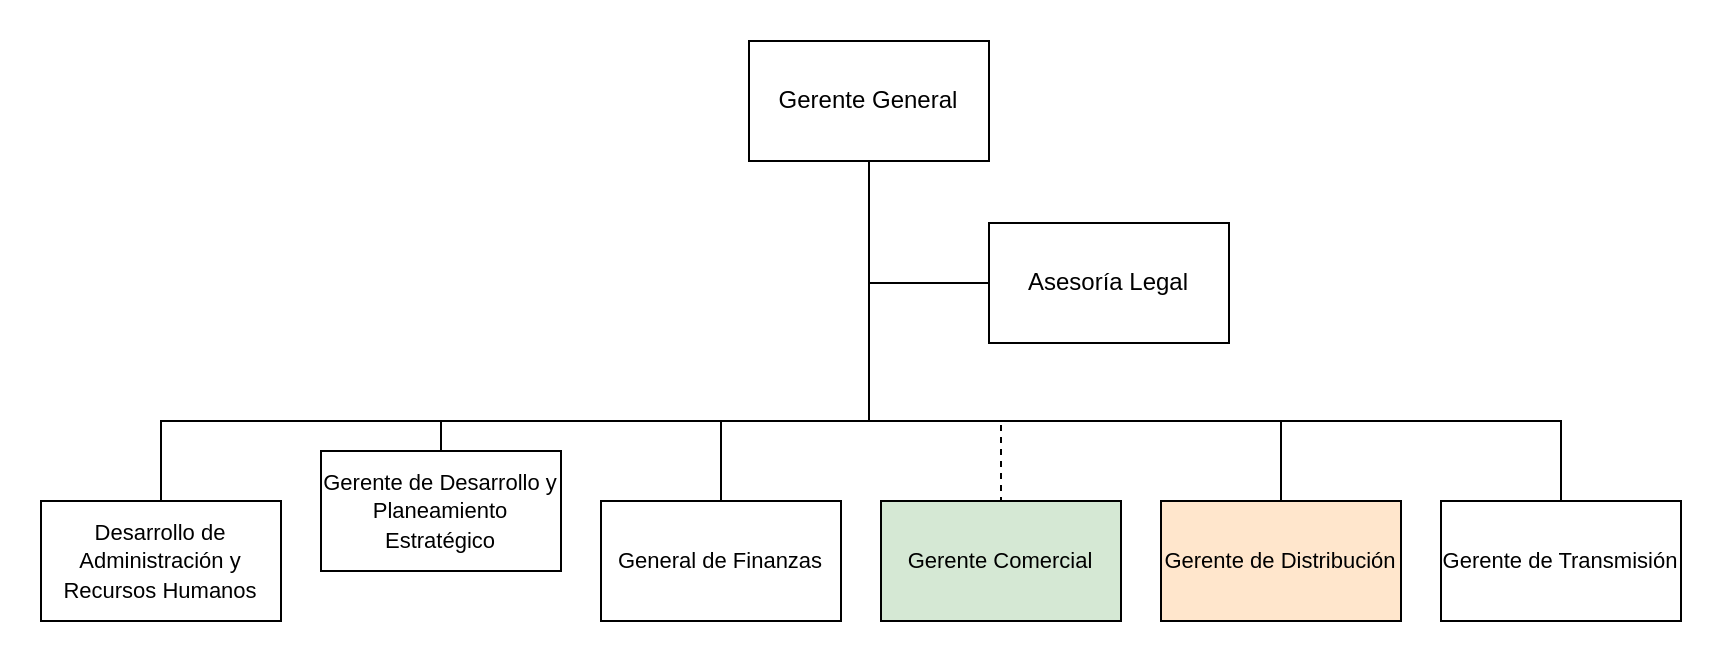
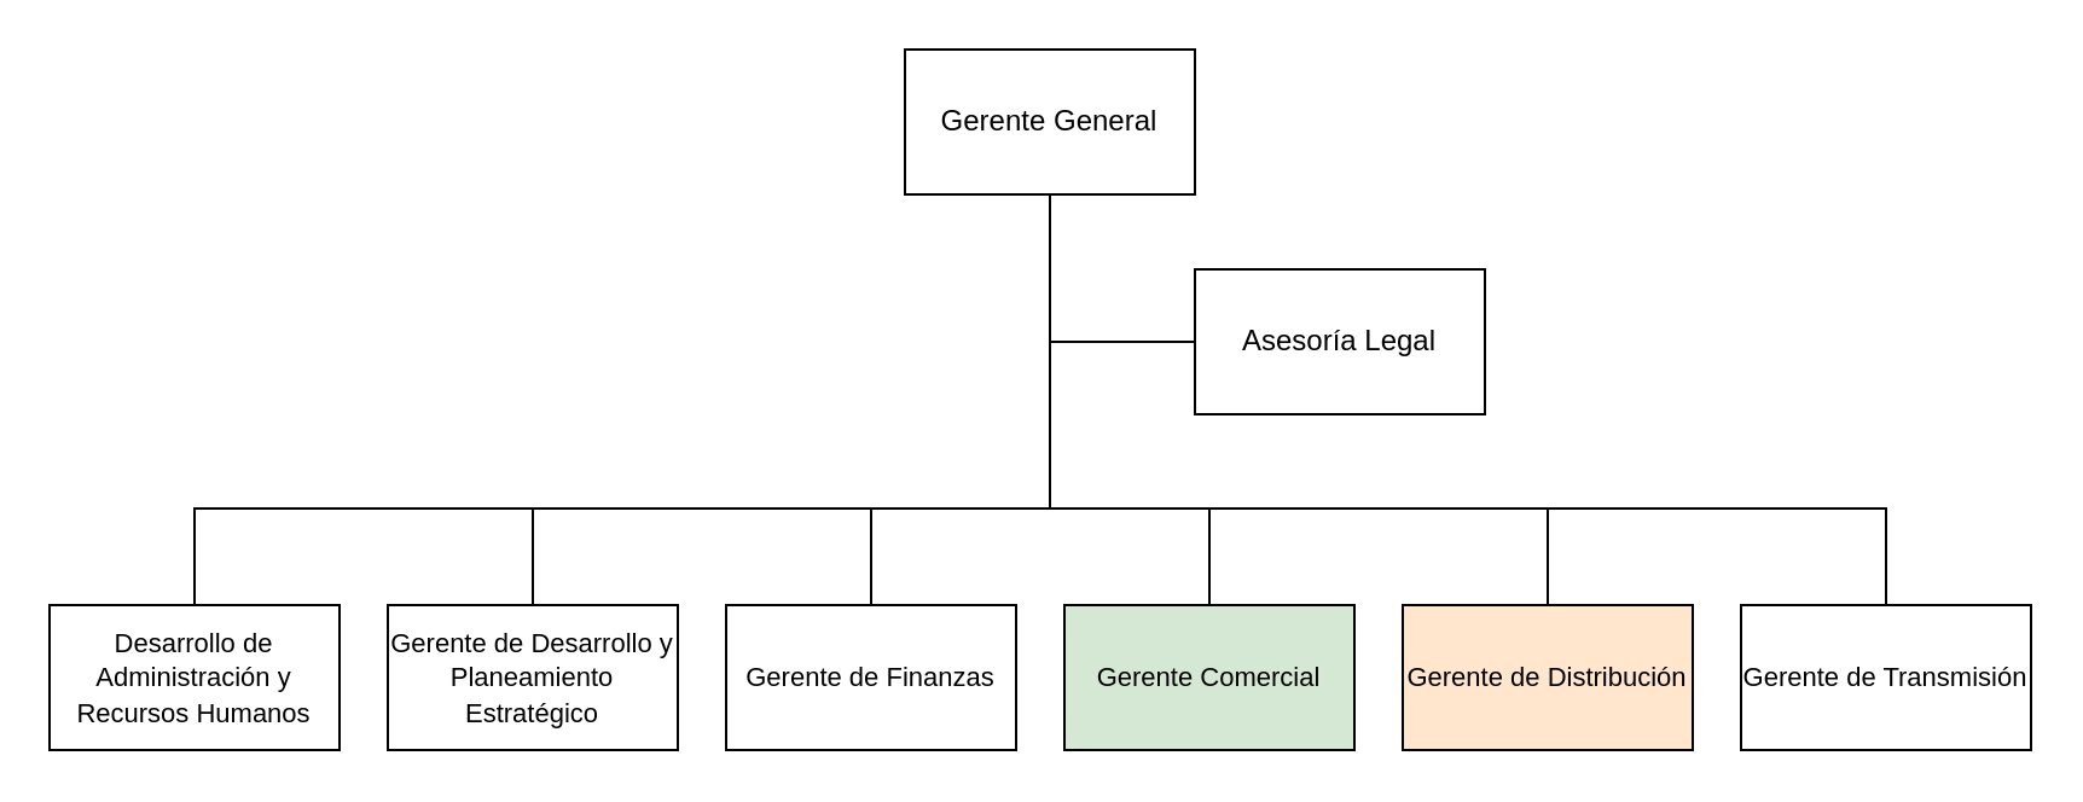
- <mxCell id="7" style="edgeStyle=orthogonalEdgeStyle;rounded=0;orthogonalLoop=1;jettySize=auto;html=1;startArrow=none;startFill=0;endArrow=none;endFill=0;entryX=0.5;entryY=1;entryDx=0;entryDy=0;dashed=1;" edge="1" parent="1" source="9" target="14"><mxGeometry relative="1" as="geometry"><Array as="points"><mxPoint x="434" y="210" /><mxPoint x="500" y="210" /></Array></mxGeometry></mxCell>
+ <mxCell id="7" style="edgeStyle=orthogonalEdgeStyle;rounded=0;orthogonalLoop=1;jettySize=auto;html=1;startArrow=none;startFill=0;endArrow=none;endFill=0;entryX=0.5;entryY=1;entryDx=0;entryDy=0;" edge="1" parent="1" source="9" target="14"><mxGeometry relative="1" as="geometry"><Array as="points"><mxPoint x="434" y="210" /><mxPoint x="500" y="210" /></Array></mxGeometry></mxCell>
- <mxCell id="11" value="&lt;font style=&quot;font-size: 11px;&quot;&gt;Gerente de Desarrollo y Planeamiento Estratégico&lt;/font&gt;" style="rounded=0;whiteSpace=wrap;html=1;direction=west;" vertex="1" parent="1"><mxGeometry x="160" y="225" width="120" height="60" as="geometry" /></mxCell>
+ <mxCell id="11" value="&lt;font style=&quot;font-size: 11px;&quot;&gt;Gerente de Desarrollo y Planeamiento Estratégico&lt;/font&gt;" style="rounded=0;whiteSpace=wrap;html=1;direction=west;" vertex="1" parent="1"><mxGeometry x="160" y="250" width="120" height="60" as="geometry" /></mxCell>
- <mxCell id="12" value="&lt;font style=&quot;font-size: 11px;&quot;&gt;General de Finanzas&lt;/font&gt;" style="rounded=0;whiteSpace=wrap;html=1;direction=west;" vertex="1" parent="1"><mxGeometry x="300" y="250" width="120" height="60" as="geometry" /></mxCell>
+ <mxCell id="12" value="&lt;font style=&quot;font-size: 11px;&quot;&gt;Gerente de Finanzas&lt;/font&gt;" style="rounded=0;whiteSpace=wrap;html=1;direction=west;" vertex="1" parent="1"><mxGeometry x="300" y="250" width="120" height="60" as="geometry" /></mxCell>
